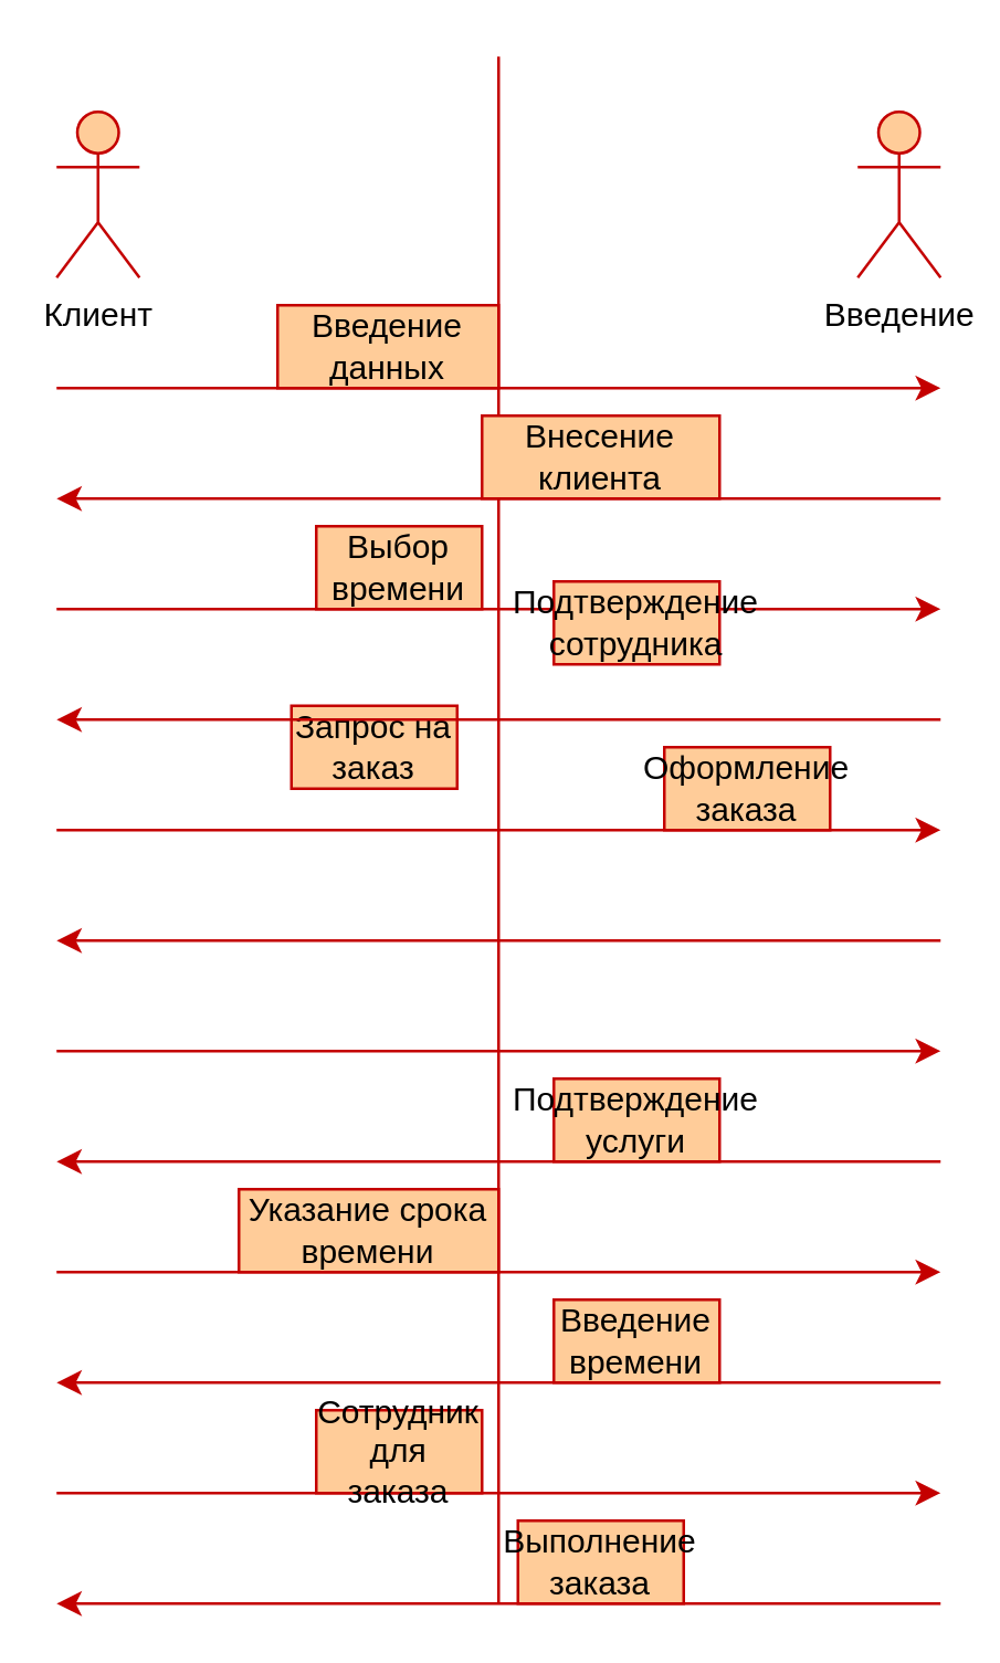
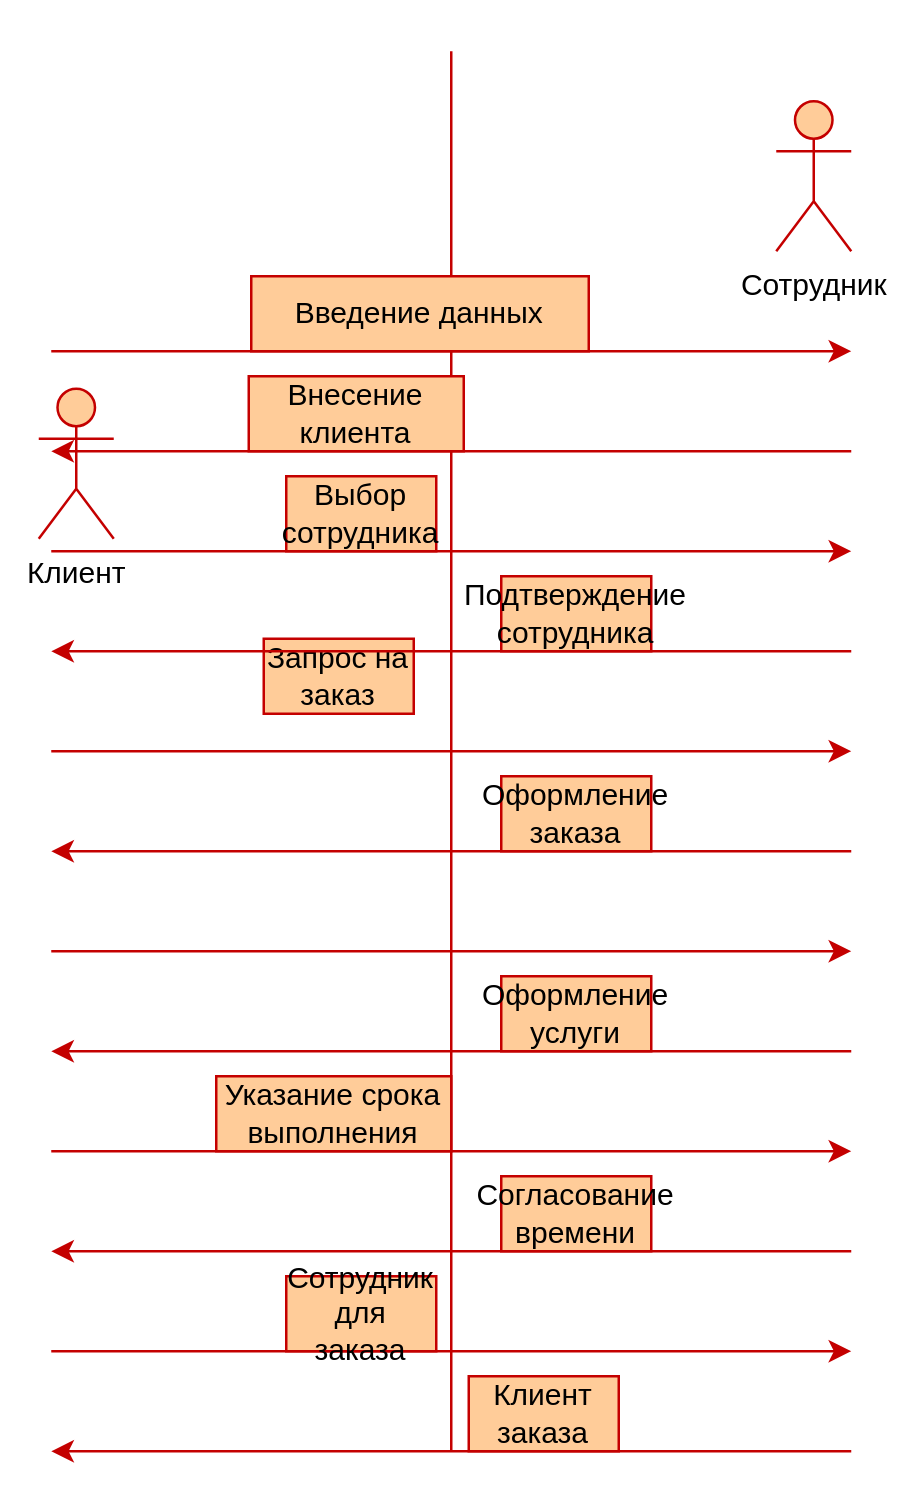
- <mxCell id="2" value="&lt;font style=&quot;vertical-align: inherit&quot;&gt;&lt;font style=&quot;vertical-align: inherit&quot;&gt;&lt;font style=&quot;vertical-align: inherit&quot;&gt;&lt;font style=&quot;vertical-align: inherit&quot;&gt;Клиент&lt;/font&gt;&lt;/font&gt;&lt;/font&gt;&lt;/font&gt;" style="shape=umlActor;verticalLabelPosition=bottom;verticalAlign=top;html=1;outlineConnect=0;fillColor=#ffcc99;strokeColor=#C40000;" parent="1" vertex="1"><mxGeometry x="20" y="40" width="30" height="60" as="geometry" /></mxCell>
+ <mxCell id="2" value="&lt;font style=&quot;vertical-align: inherit&quot;&gt;&lt;font style=&quot;vertical-align: inherit&quot;&gt;&lt;font style=&quot;vertical-align: inherit&quot;&gt;&lt;font style=&quot;vertical-align: inherit&quot;&gt;Клиент&lt;/font&gt;&lt;/font&gt;&lt;/font&gt;&lt;/font&gt;" style="shape=umlActor;verticalLabelPosition=bottom;verticalAlign=top;html=1;outlineConnect=0;fillColor=#ffcc99;strokeColor=#C40000;" parent="1" vertex="1"><mxGeometry x="15" y="155" width="30" height="60" as="geometry" /></mxCell>
- <mxCell id="3" value="&lt;font style=&quot;vertical-align: inherit&quot;&gt;&lt;font style=&quot;vertical-align: inherit&quot;&gt;Введение&lt;/font&gt;&lt;/font&gt;" style="shape=umlActor;verticalLabelPosition=bottom;verticalAlign=top;html=1;outlineConnect=0;fillColor=#ffcc99;strokeColor=#C40000;" parent="1" vertex="1"><mxGeometry x="310" y="40" width="30" height="60" as="geometry" /></mxCell>
+ <mxCell id="3" value="&lt;font style=&quot;vertical-align: inherit&quot;&gt;&lt;font style=&quot;vertical-align: inherit&quot;&gt;Сотрудник&lt;/font&gt;&lt;/font&gt;" style="shape=umlActor;verticalLabelPosition=bottom;verticalAlign=top;html=1;outlineConnect=0;fillColor=#ffcc99;strokeColor=#C40000;" parent="1" vertex="1"><mxGeometry x="310" y="40" width="30" height="60" as="geometry" /></mxCell>
- <mxCell id="12" value="Введение данных" style="text;html=1;strokeColor=#C40000;fillColor=#ffcc99;align=center;verticalAlign=middle;whiteSpace=wrap;rounded=0;" parent="1" vertex="1"><mxGeometry x="100" y="110" width="80" height="30" as="geometry" /></mxCell>
+ <mxCell id="12" value="Введение данных" style="text;html=1;strokeColor=#C40000;fillColor=#ffcc99;align=center;verticalAlign=middle;whiteSpace=wrap;rounded=0;" parent="1" vertex="1"><mxGeometry x="100" y="110" width="135" height="30" as="geometry" /></mxCell>
- <mxCell id="13" value="Внесение клиента" style="text;html=1;strokeColor=#C40000;fillColor=#ffcc99;align=center;verticalAlign=middle;whiteSpace=wrap;rounded=0;" parent="1" vertex="1"><mxGeometry x="174" y="150" width="86" height="30" as="geometry" /></mxCell>
+ <mxCell id="13" value="Внесение клиента" style="text;html=1;strokeColor=#C40000;fillColor=#ffcc99;align=center;verticalAlign=middle;whiteSpace=wrap;rounded=0;" parent="1" vertex="1"><mxGeometry x="99" y="150" width="86" height="30" as="geometry" /></mxCell>
- <mxCell id="25" value="Выбор времени" style="text;html=1;strokeColor=#C40000;fillColor=#ffcc99;align=center;verticalAlign=middle;whiteSpace=wrap;rounded=0;" parent="1" vertex="1"><mxGeometry x="114" y="190" width="60" height="30" as="geometry" /></mxCell>
+ <mxCell id="25" value="Выбор сотрудника" style="text;html=1;strokeColor=#C40000;fillColor=#ffcc99;align=center;verticalAlign=middle;whiteSpace=wrap;rounded=0;" parent="1" vertex="1"><mxGeometry x="114" y="190" width="60" height="30" as="geometry" /></mxCell>
- <mxCell id="26" value="Подтверждение сотрудника" style="text;html=1;strokeColor=#C40000;fillColor=#ffcc99;align=center;verticalAlign=middle;whiteSpace=wrap;rounded=0;" parent="1" vertex="1"><mxGeometry x="200" y="210" width="60" height="30" as="geometry" /></mxCell>
+ <mxCell id="26" value="Подтверждение сотрудника" style="text;html=1;strokeColor=#C40000;fillColor=#ffcc99;align=center;verticalAlign=middle;whiteSpace=wrap;rounded=0;" parent="1" vertex="1"><mxGeometry x="200" y="230" width="60" height="30" as="geometry" /></mxCell>
- <mxCell id="15" value="Оформление заказа" style="text;html=1;strokeColor=#C40000;fillColor=#ffcc99;align=center;verticalAlign=middle;whiteSpace=wrap;rounded=0;" parent="1" vertex="1"><mxGeometry x="240" y="270" width="60" height="30" as="geometry" /></mxCell>
+ <mxCell id="15" value="Оформление заказа" style="text;html=1;strokeColor=#C40000;fillColor=#ffcc99;align=center;verticalAlign=middle;whiteSpace=wrap;rounded=0;" parent="1" vertex="1"><mxGeometry x="200" y="310" width="60" height="30" as="geometry" /></mxCell>
- <mxCell id="16" value="Подтверждение услуги" style="text;html=1;strokeColor=#C40000;fillColor=#ffcc99;align=center;verticalAlign=middle;whiteSpace=wrap;rounded=0;" parent="1" vertex="1"><mxGeometry x="200" y="390" width="60" height="30" as="geometry" /></mxCell>
+ <mxCell id="16" value="Оформление услуги" style="text;html=1;strokeColor=#C40000;fillColor=#ffcc99;align=center;verticalAlign=middle;whiteSpace=wrap;rounded=0;" parent="1" vertex="1"><mxGeometry x="200" y="390" width="60" height="30" as="geometry" /></mxCell>
- <mxCell id="17" value="Указание срока времени" style="text;html=1;strokeColor=#C40000;fillColor=#ffcc99;align=center;verticalAlign=middle;whiteSpace=wrap;rounded=0;" parent="1" vertex="1"><mxGeometry x="86" y="430" width="94" height="30" as="geometry" /></mxCell>
+ <mxCell id="17" value="Указание срока выполнения" style="text;html=1;strokeColor=#C40000;fillColor=#ffcc99;align=center;verticalAlign=middle;whiteSpace=wrap;rounded=0;" parent="1" vertex="1"><mxGeometry x="86" y="430" width="94" height="30" as="geometry" /></mxCell>
- <mxCell id="18" value="Введение времени" style="text;html=1;strokeColor=#C40000;fillColor=#ffcc99;align=center;verticalAlign=middle;whiteSpace=wrap;rounded=0;" parent="1" vertex="1"><mxGeometry x="200" y="470" width="60" height="30" as="geometry" /></mxCell>
+ <mxCell id="18" value="Согласование времени" style="text;html=1;strokeColor=#C40000;fillColor=#ffcc99;align=center;verticalAlign=middle;whiteSpace=wrap;rounded=0;" parent="1" vertex="1"><mxGeometry x="200" y="470" width="60" height="30" as="geometry" /></mxCell>
- <mxCell id="23" value="Выполнение заказа" style="text;html=1;strokeColor=#C40000;fillColor=#ffcc99;align=center;verticalAlign=middle;whiteSpace=wrap;rounded=0;" parent="1" vertex="1"><mxGeometry x="187" y="550" width="60" height="30" as="geometry" /></mxCell>
+ <mxCell id="23" value="Клиент заказа" style="text;html=1;strokeColor=#C40000;fillColor=#ffcc99;align=center;verticalAlign=middle;whiteSpace=wrap;rounded=0;" parent="1" vertex="1"><mxGeometry x="187" y="550" width="60" height="30" as="geometry" /></mxCell>
